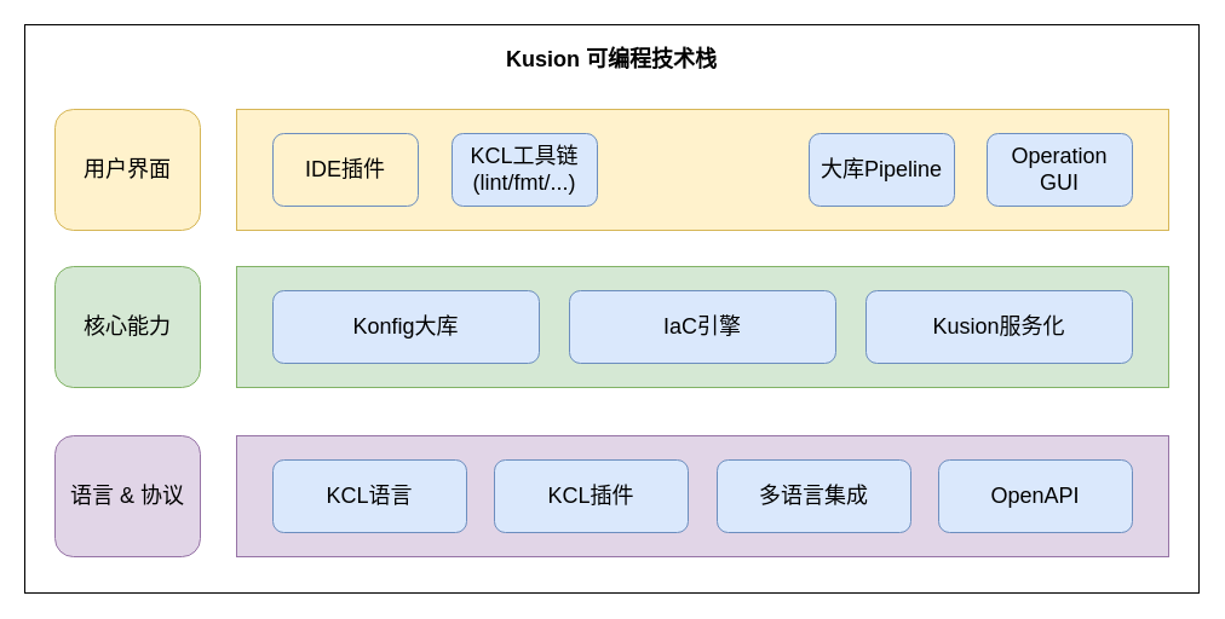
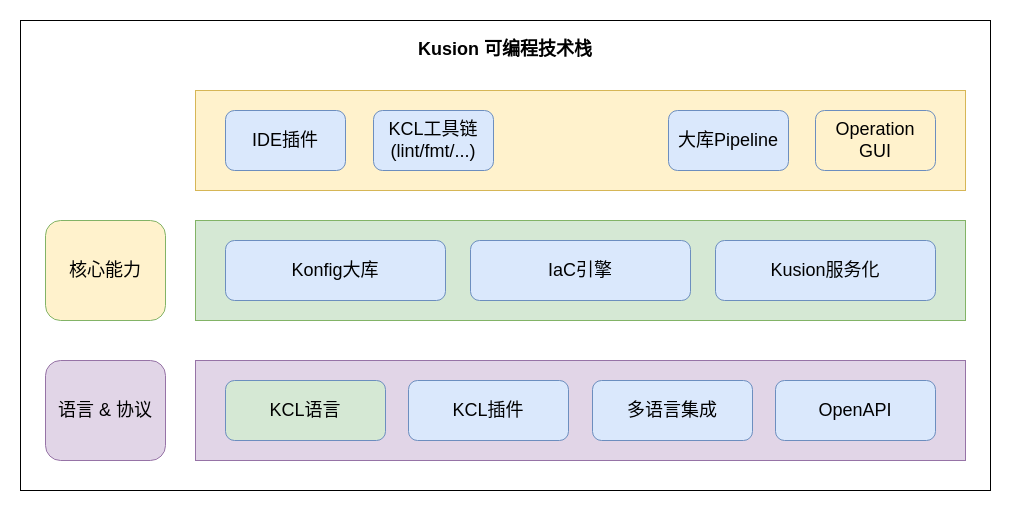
- <mxCell id="17" value="用户界面" style="rounded=1;whiteSpace=wrap;html=1;fontSize=18;fillColor=#fff2cc;strokeColor=#d6b656;" parent="1" vertex="1"><mxGeometry y="90" width="120" height="100" as="geometry" x="45" /></mxCell>
- <mxCell id="13" value="IDE插件" style="rounded=1;whiteSpace=wrap;html=1;fillColor=#fff2cc;strokeColor=#6c8ebf;fontSize=18;" parent="1" vertex="1"><mxGeometry x="225" y="110" width="120" height="60" as="geometry" /></mxCell>
+ <mxCell id="13" value="IDE插件" style="rounded=1;whiteSpace=wrap;html=1;fillColor=#dae8fc;strokeColor=#6c8ebf;fontSize=18;" parent="1" vertex="1"><mxGeometry x="225" y="110" width="120" height="60" as="geometry" /></mxCell>
- <mxCell id="19" value="Operation&lt;br&gt;GUI" style="rounded=1;whiteSpace=wrap;html=1;fillColor=#dae8fc;strokeColor=#6c8ebf;fontSize=18;" parent="1" vertex="1"><mxGeometry x="815" y="110" width="120" height="60" as="geometry" /></mxCell>
+ <mxCell id="19" value="Operation&lt;br&gt;GUI" style="rounded=1;whiteSpace=wrap;html=1;fillColor=#fff2cc;strokeColor=#6c8ebf;fontSize=18;" parent="1" vertex="1"><mxGeometry x="815" y="110" width="120" height="60" as="geometry" /></mxCell>
- <mxCell id="16" value="核心能力" style="rounded=1;whiteSpace=wrap;html=1;fontSize=18;fillColor=#d5e8d4;strokeColor=#82b366;" parent="1" vertex="1"><mxGeometry y="220" width="120" height="100" as="geometry" x="45" /></mxCell>
+ <mxCell id="16" value="核心能力" style="rounded=1;whiteSpace=wrap;html=1;fontSize=18;fillColor=#fff2cc;strokeColor=#82b366;" parent="1" vertex="1"><mxGeometry y="220" width="120" height="100" as="geometry" x="45" /></mxCell>
- <mxCell id="6" value="KCL语言" style="rounded=1;whiteSpace=wrap;html=1;fillColor=#dae8fc;strokeColor=#6c8ebf;fontSize=18;" parent="1" vertex="1"><mxGeometry x="225" y="380" width="160" height="60" as="geometry" /></mxCell>
+ <mxCell id="6" value="KCL语言" style="rounded=1;whiteSpace=wrap;html=1;fillColor=#d5e8d4;strokeColor=#6c8ebf;fontSize=18;" parent="1" vertex="1"><mxGeometry x="225" y="380" width="160" height="60" as="geometry" /></mxCell>
